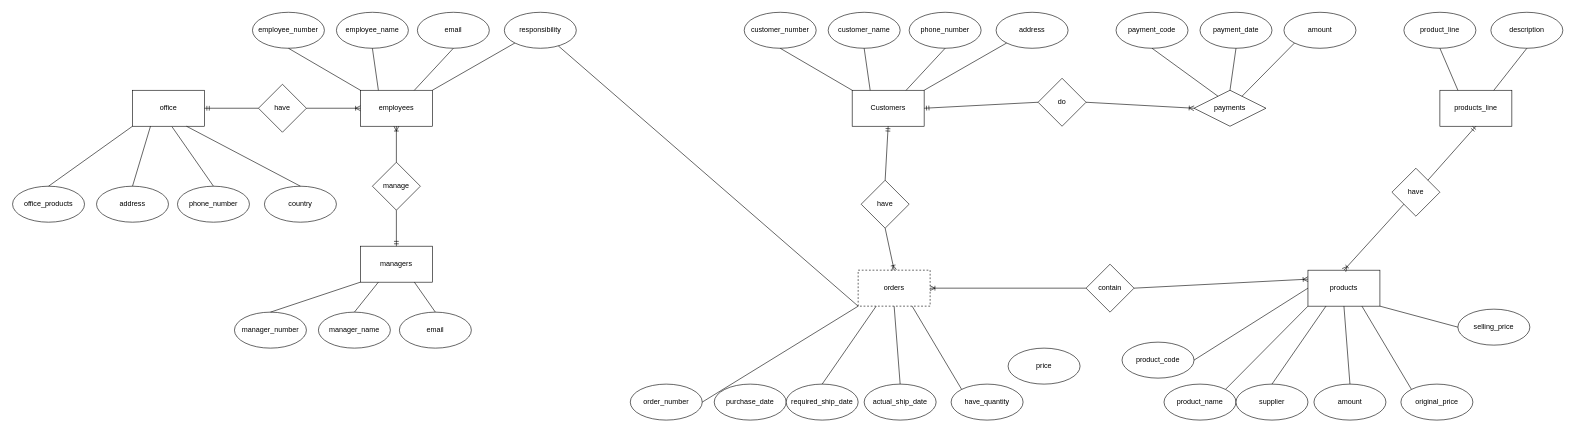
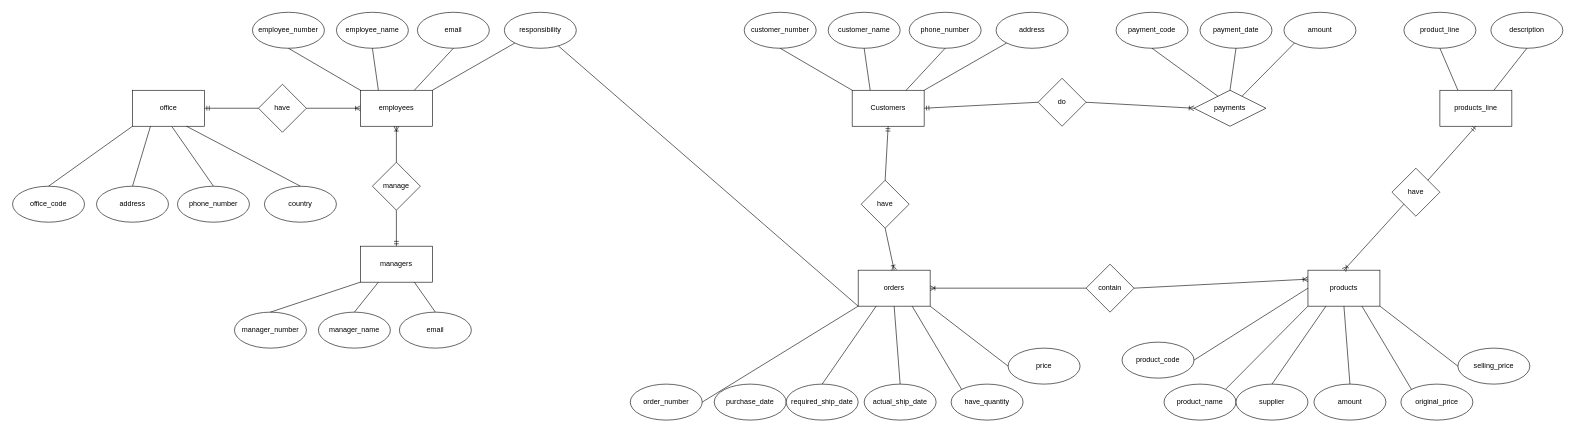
- <mxCell id="59" value="office_products" style="ellipse;whiteSpace=wrap;html=1;" vertex="1" parent="1"><mxGeometry x="20" y="310" width="120" height="60" as="geometry" /></mxCell>
+ <mxCell id="59" value="office_code" style="ellipse;whiteSpace=wrap;html=1;" vertex="1" parent="1"><mxGeometry x="20" y="310" width="120" height="60" as="geometry" /></mxCell>
- <mxCell id="29" value="orders" style="rounded=0;whiteSpace=wrap;html=1;dashed=1;" vertex="1" parent="1"><mxGeometry x="1430" y="450" width="120" height="60" as="geometry" /></mxCell>
+ <mxCell id="29" value="orders" style="rounded=0;whiteSpace=wrap;html=1;" vertex="1" parent="1"><mxGeometry x="1430" y="450" width="120" height="60" as="geometry" /></mxCell>
- <mxCell id="22" value="selling_price" style="ellipse;whiteSpace=wrap;html=1;" vertex="1" parent="1"><mxGeometry x="2430" y="515" width="120" height="60" as="geometry" /></mxCell>
+ <mxCell id="22" value="selling_price" style="ellipse;whiteSpace=wrap;html=1;" vertex="1" parent="1"><mxGeometry x="2430" y="580" width="120" height="60" as="geometry" /></mxCell>
+ <mxCell id="41" value="" style="endArrow=none;html=1;entryX=0;entryY=0.5;entryDx=0;entryDy=0;endFill=0;exitX=1;exitY=1;exitDx=0;exitDy=0;" edge="1" source="29" target="35" parent="1"><mxGeometry width="50" height="50" relative="1" as="geometry"><mxPoint x="1540" y="484" as="sourcePoint" /><mxPoint x="1700.004" y="493.787" as="targetPoint" /></mxGeometry></mxCell>
